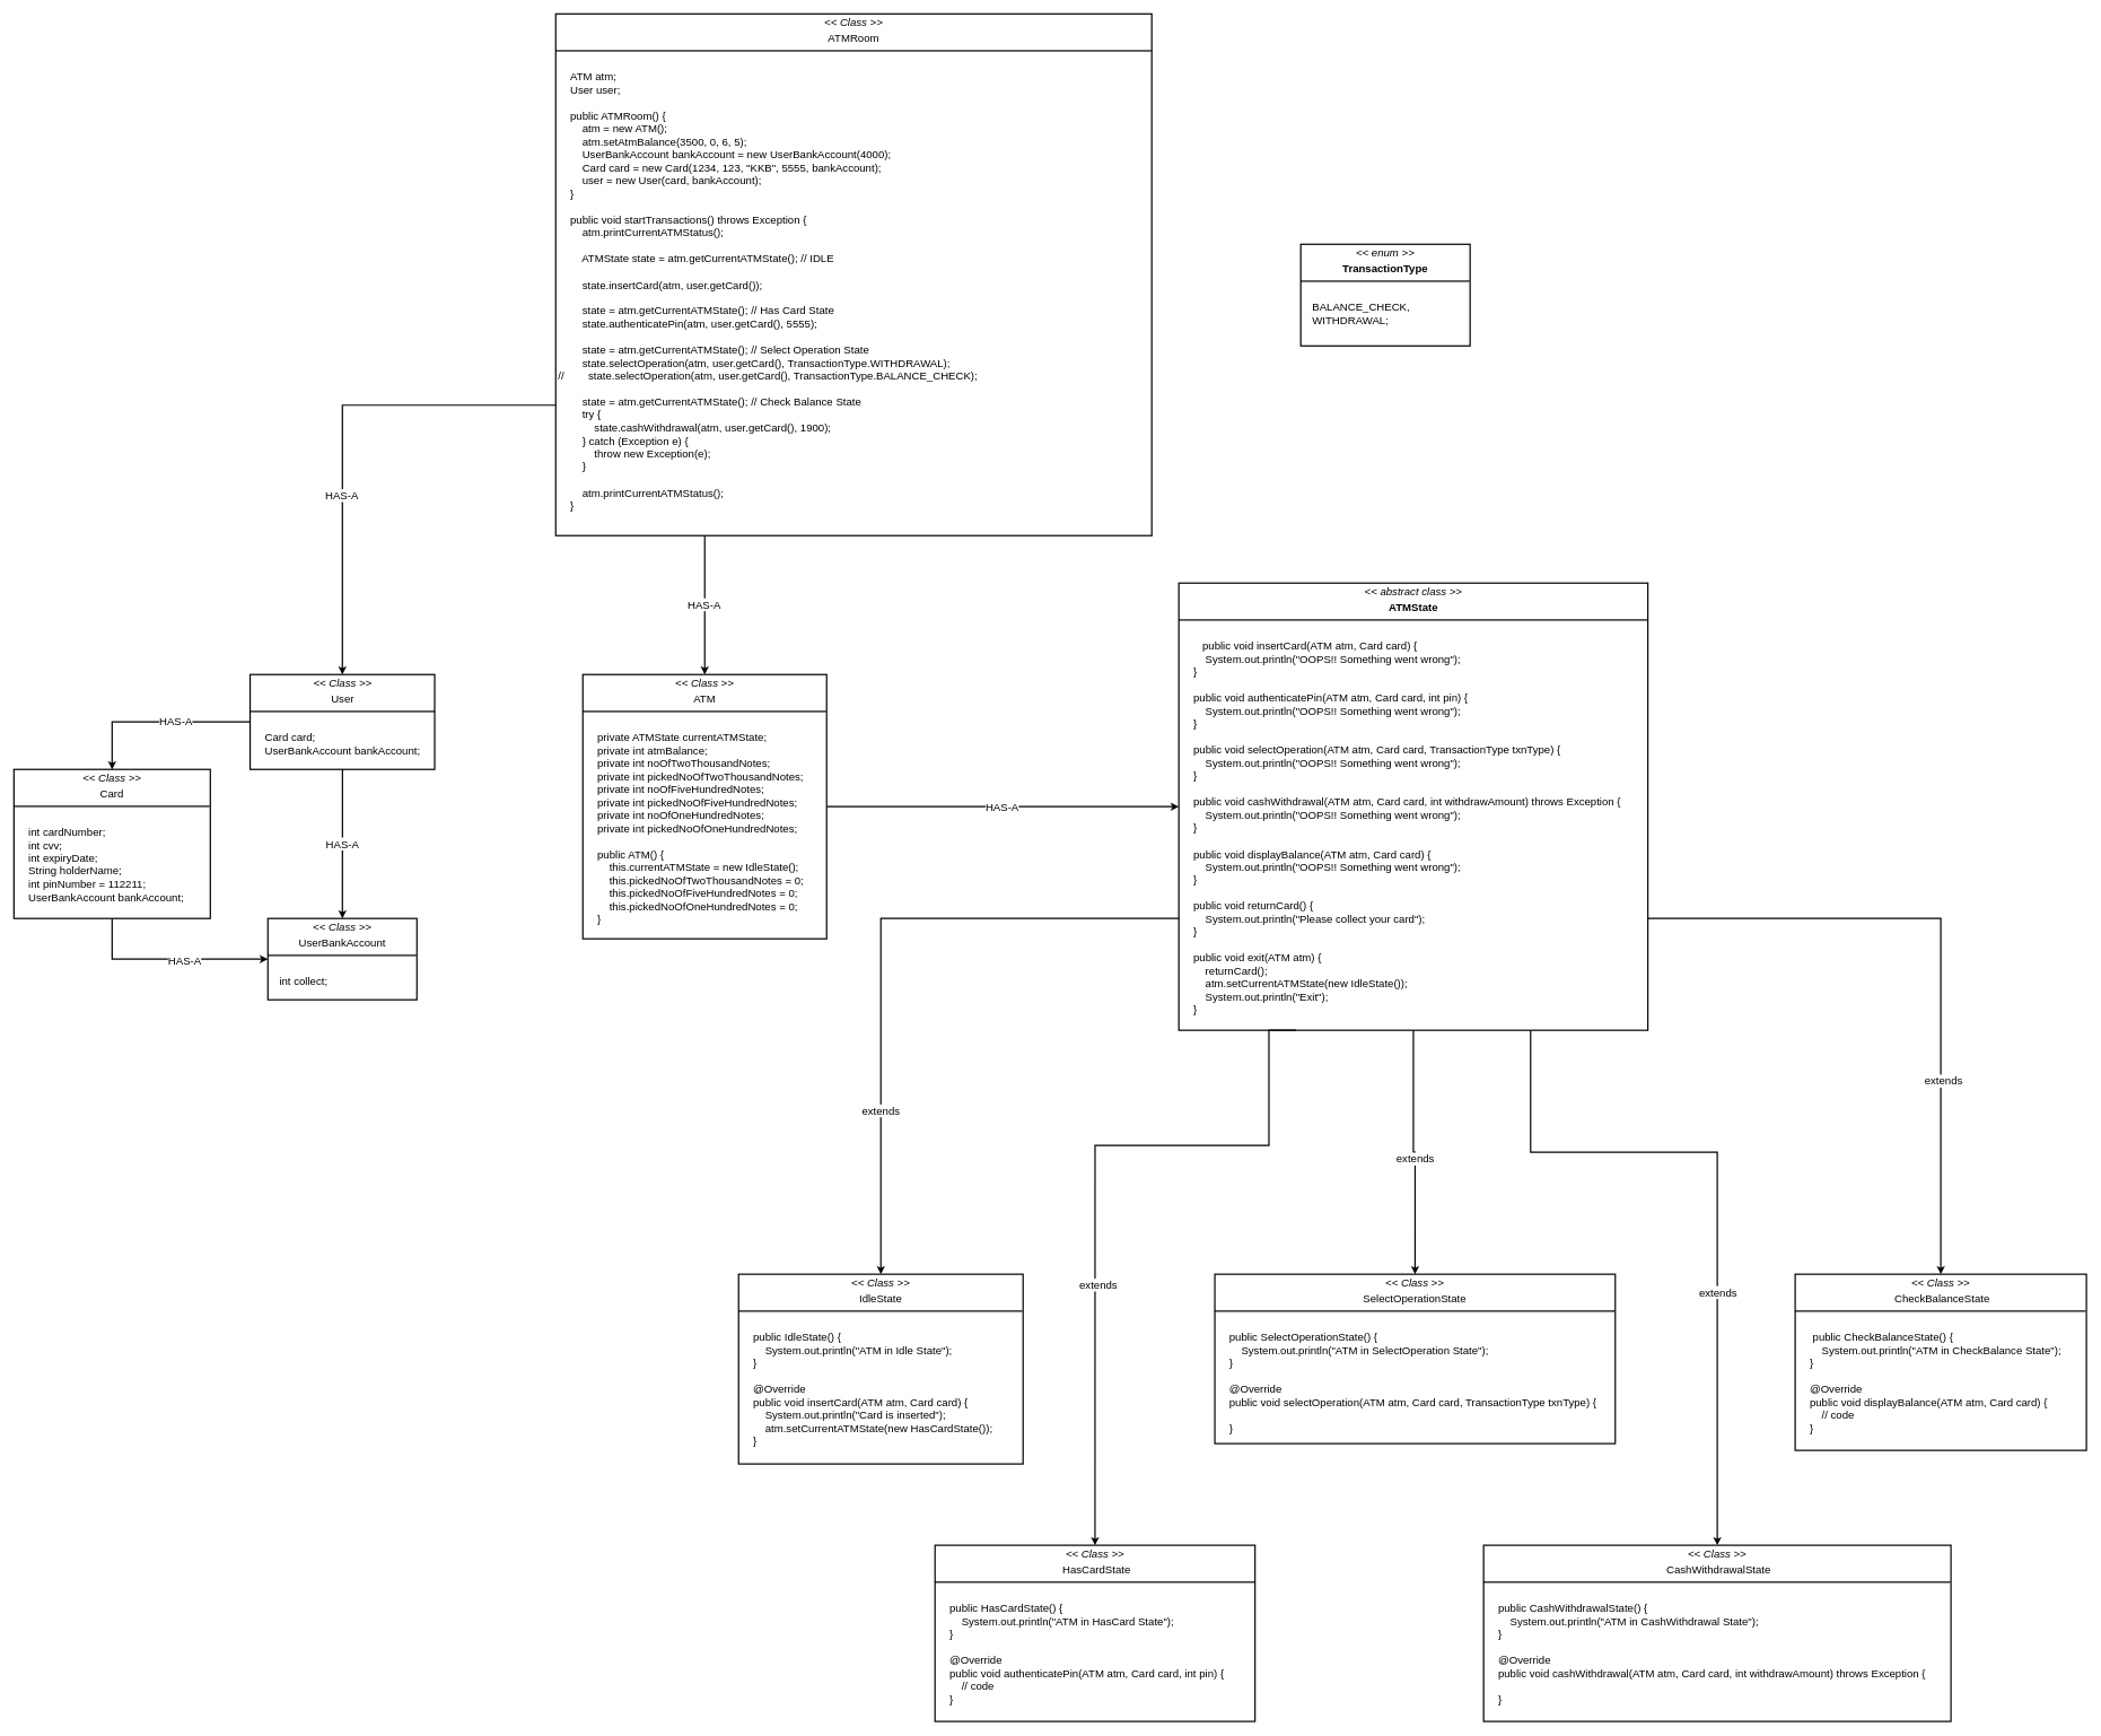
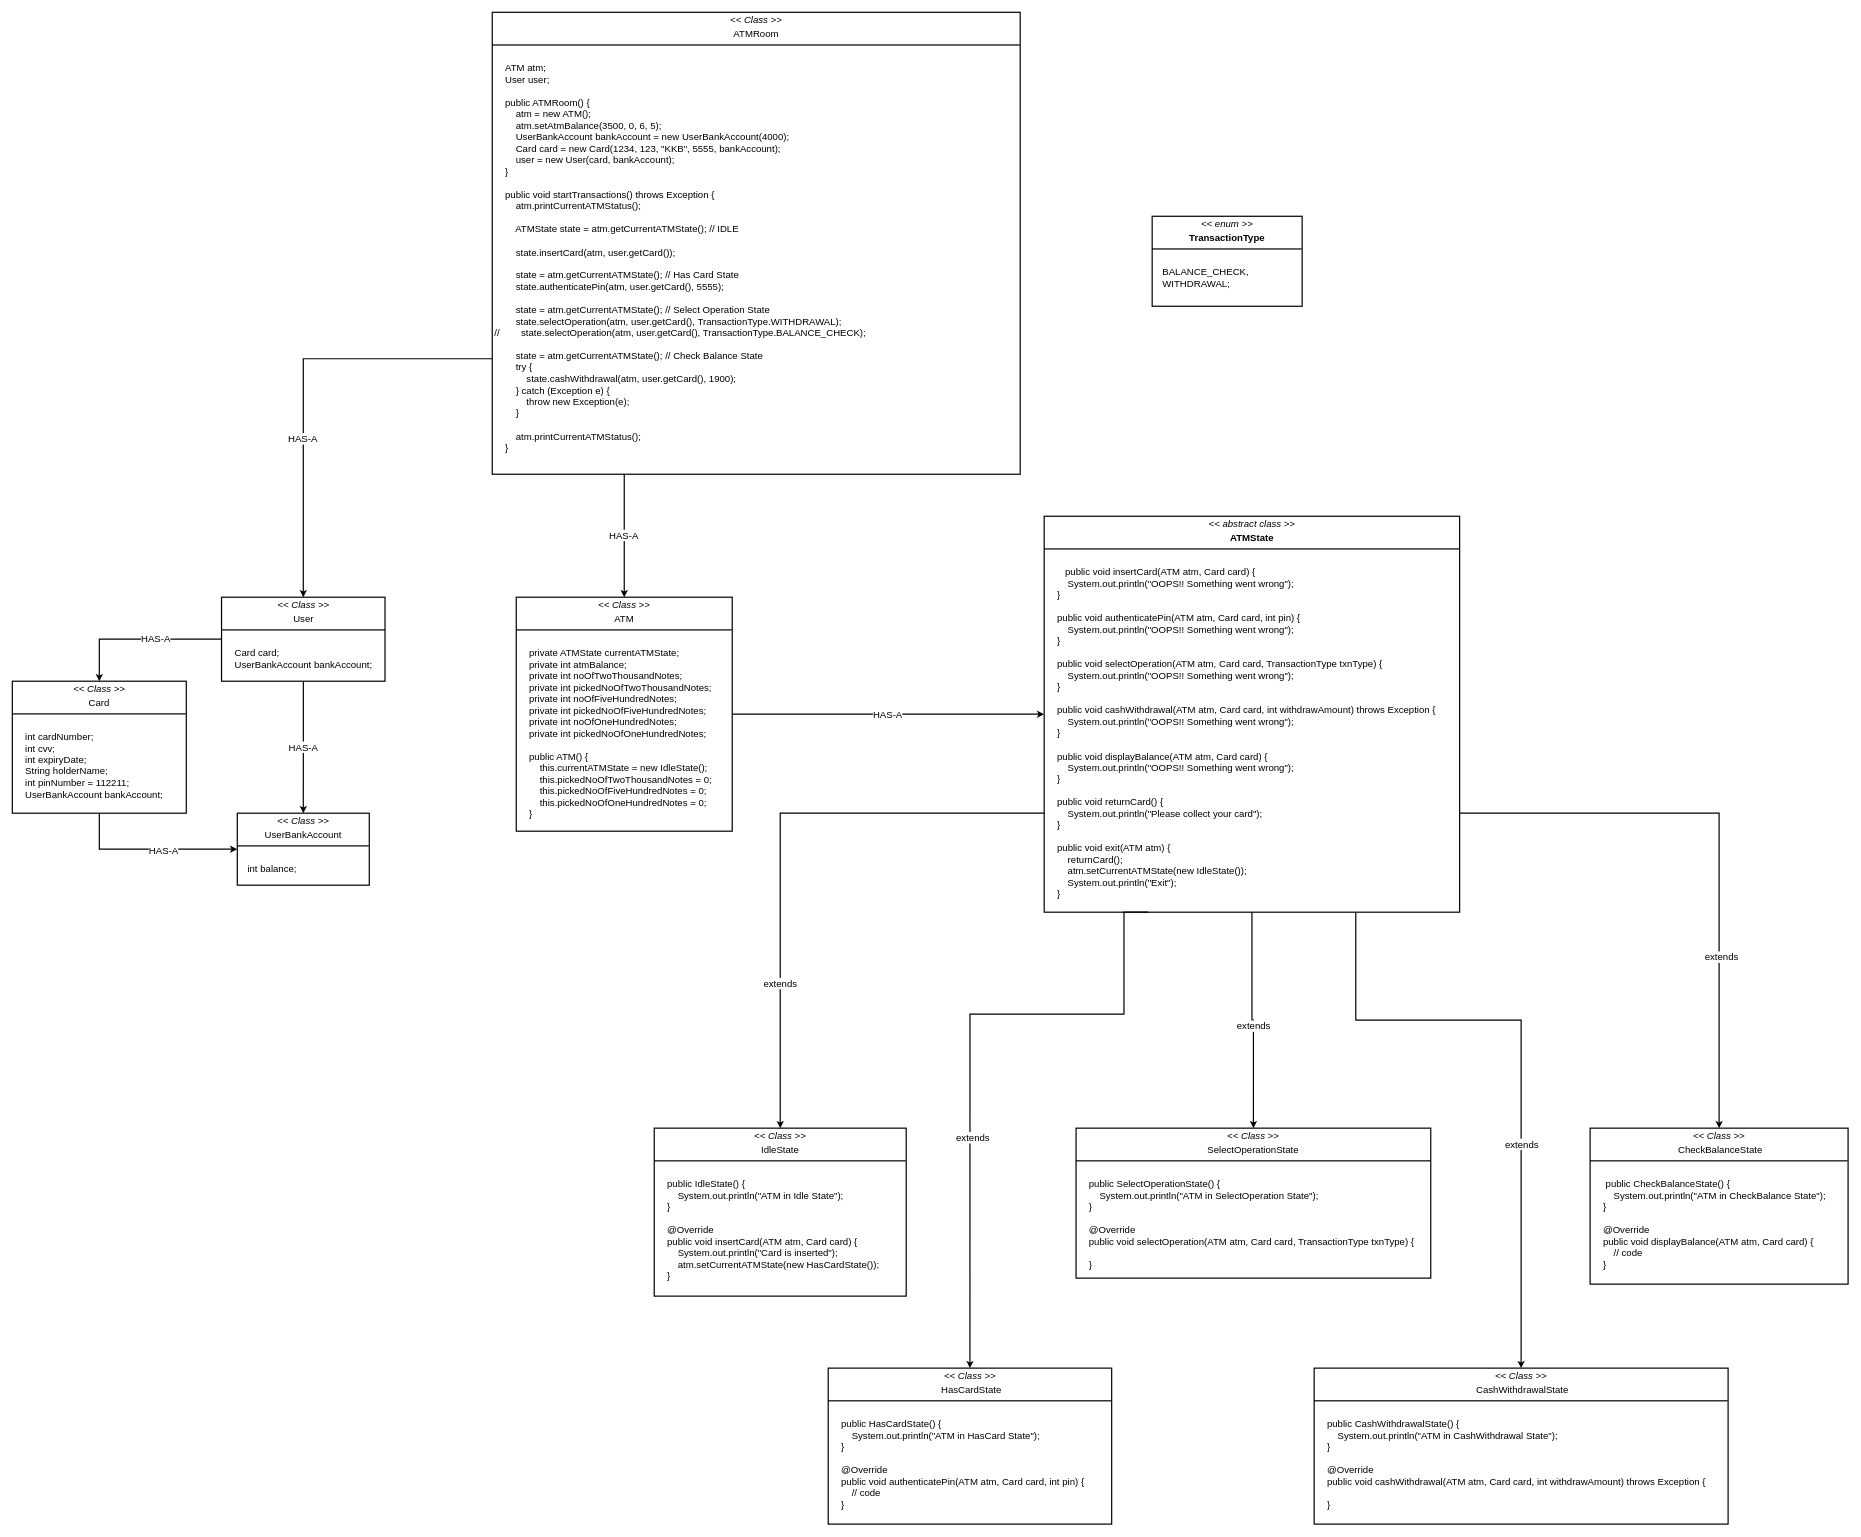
- <mxCell id="18" value="&lt;p style=&quot;margin: 4px 0px 0px; text-align: center;&quot;&gt;&lt;span style=&quot;background-color: initial;&quot;&gt;&lt;font&gt;&lt;i&gt;&amp;lt;&amp;lt; Class &amp;gt;&amp;gt;&lt;/i&gt;&lt;/font&gt;&lt;/span&gt;&lt;/p&gt;&lt;p style=&quot;margin: 4px 0px 0px; text-align: center;&quot;&gt;UserBankAccount&lt;/p&gt;&lt;hr style=&quot;border-style: solid;&quot;&gt;&lt;p style=&quot;margin: 0px 0px 0px 4px;&quot;&gt;&lt;font&gt;&lt;br&gt;&lt;/font&gt;&lt;/p&gt;&lt;p style=&quot;margin: 0px 0px 0px 4px;&quot;&gt;&amp;nbsp; &amp;nbsp;&lt;span style=&quot;background-color: transparent;&quot;&gt;int collect;&lt;/span&gt;&lt;/p&gt;" style="verticalAlign=top;align=left;overflow=fill;html=1;whiteSpace=wrap;strokeWidth=2;fontSize=16;fillColor=none;spacing=2;" vertex="1" parent="1"><mxGeometry x="395" y="1355" width="220" height="120" as="geometry" /></mxCell>
+ <mxCell id="18" value="&lt;p style=&quot;margin: 4px 0px 0px; text-align: center;&quot;&gt;&lt;span style=&quot;background-color: initial;&quot;&gt;&lt;font&gt;&lt;i&gt;&amp;lt;&amp;lt; Class &amp;gt;&amp;gt;&lt;/i&gt;&lt;/font&gt;&lt;/span&gt;&lt;/p&gt;&lt;p style=&quot;margin: 4px 0px 0px; text-align: center;&quot;&gt;UserBankAccount&lt;/p&gt;&lt;hr style=&quot;border-style: solid;&quot;&gt;&lt;p style=&quot;margin: 0px 0px 0px 4px;&quot;&gt;&lt;font&gt;&lt;br&gt;&lt;/font&gt;&lt;/p&gt;&lt;p style=&quot;margin: 0px 0px 0px 4px;&quot;&gt;&amp;nbsp; &amp;nbsp;&lt;span style=&quot;background-color: transparent;&quot;&gt;int balance;&lt;/span&gt;&lt;/p&gt;" style="verticalAlign=top;align=left;overflow=fill;html=1;whiteSpace=wrap;strokeWidth=2;fontSize=16;fillColor=none;spacing=2;" vertex="1" parent="1"><mxGeometry x="395" y="1355" width="220" height="120" as="geometry" /></mxCell>
